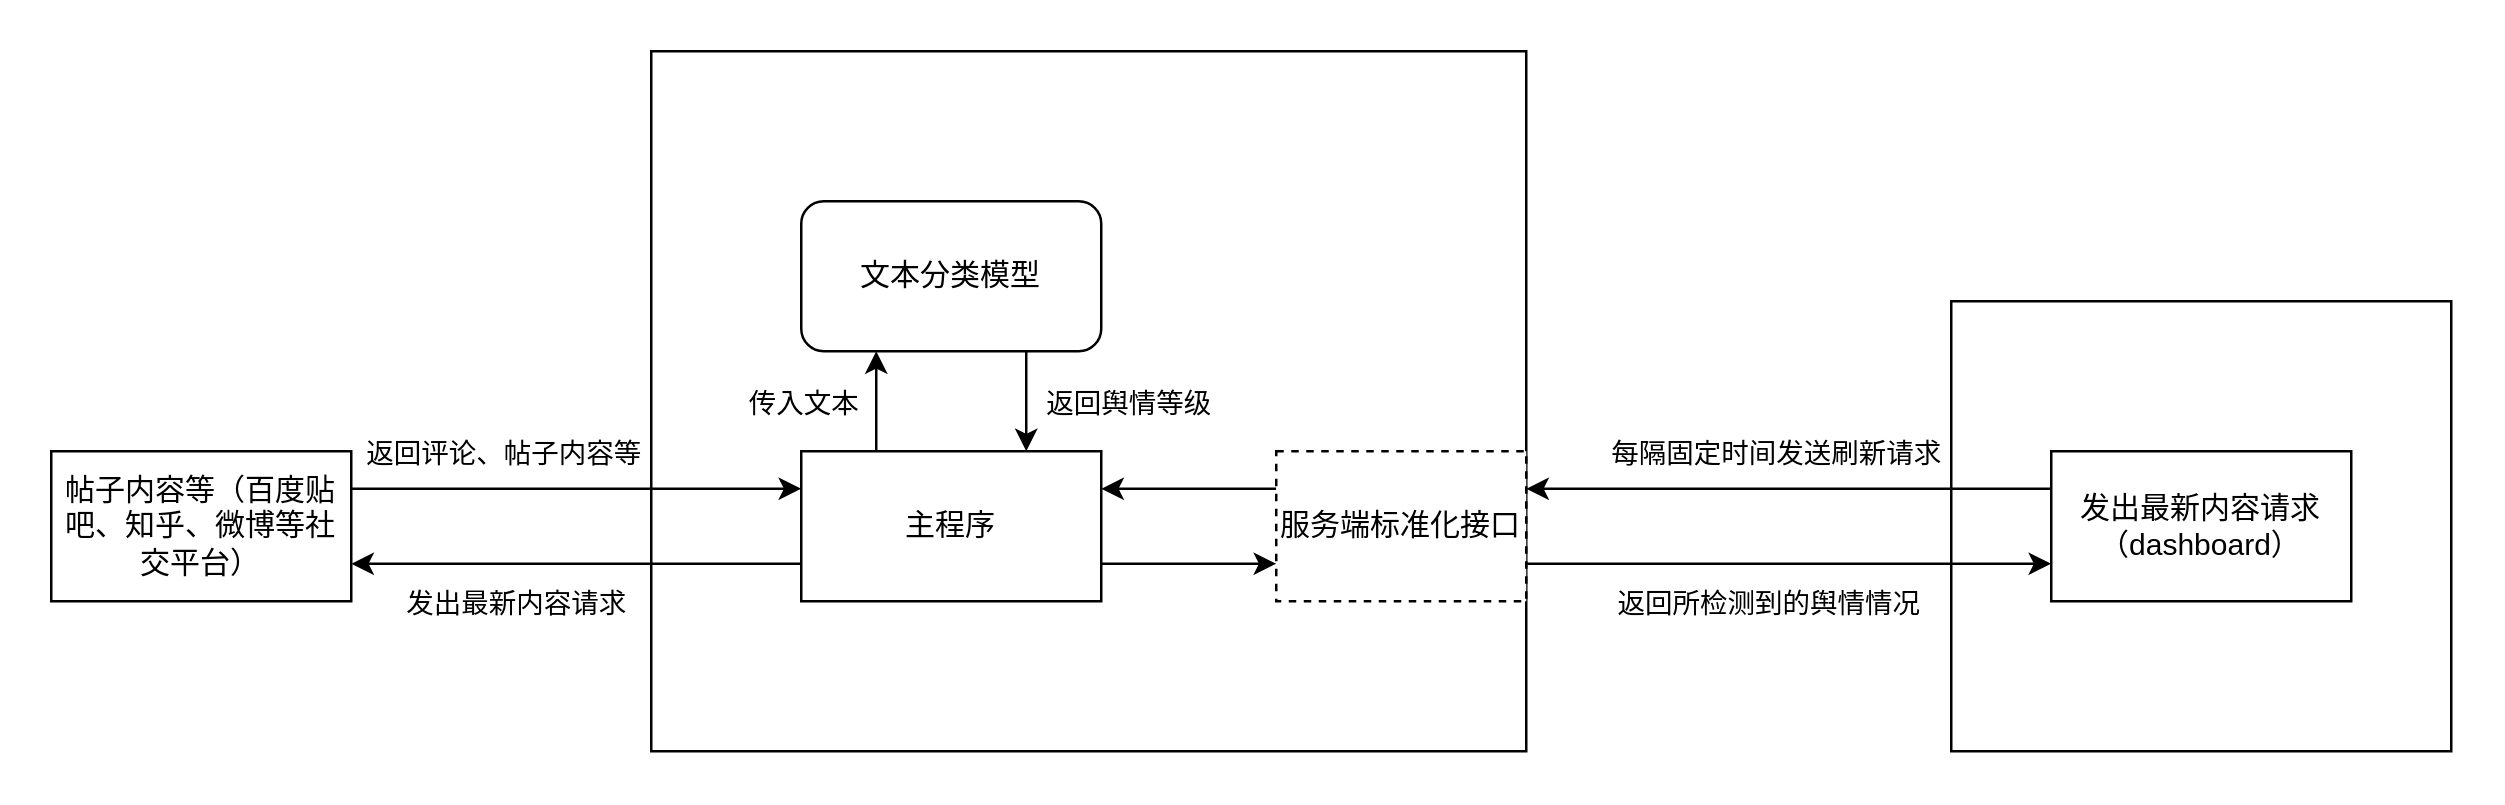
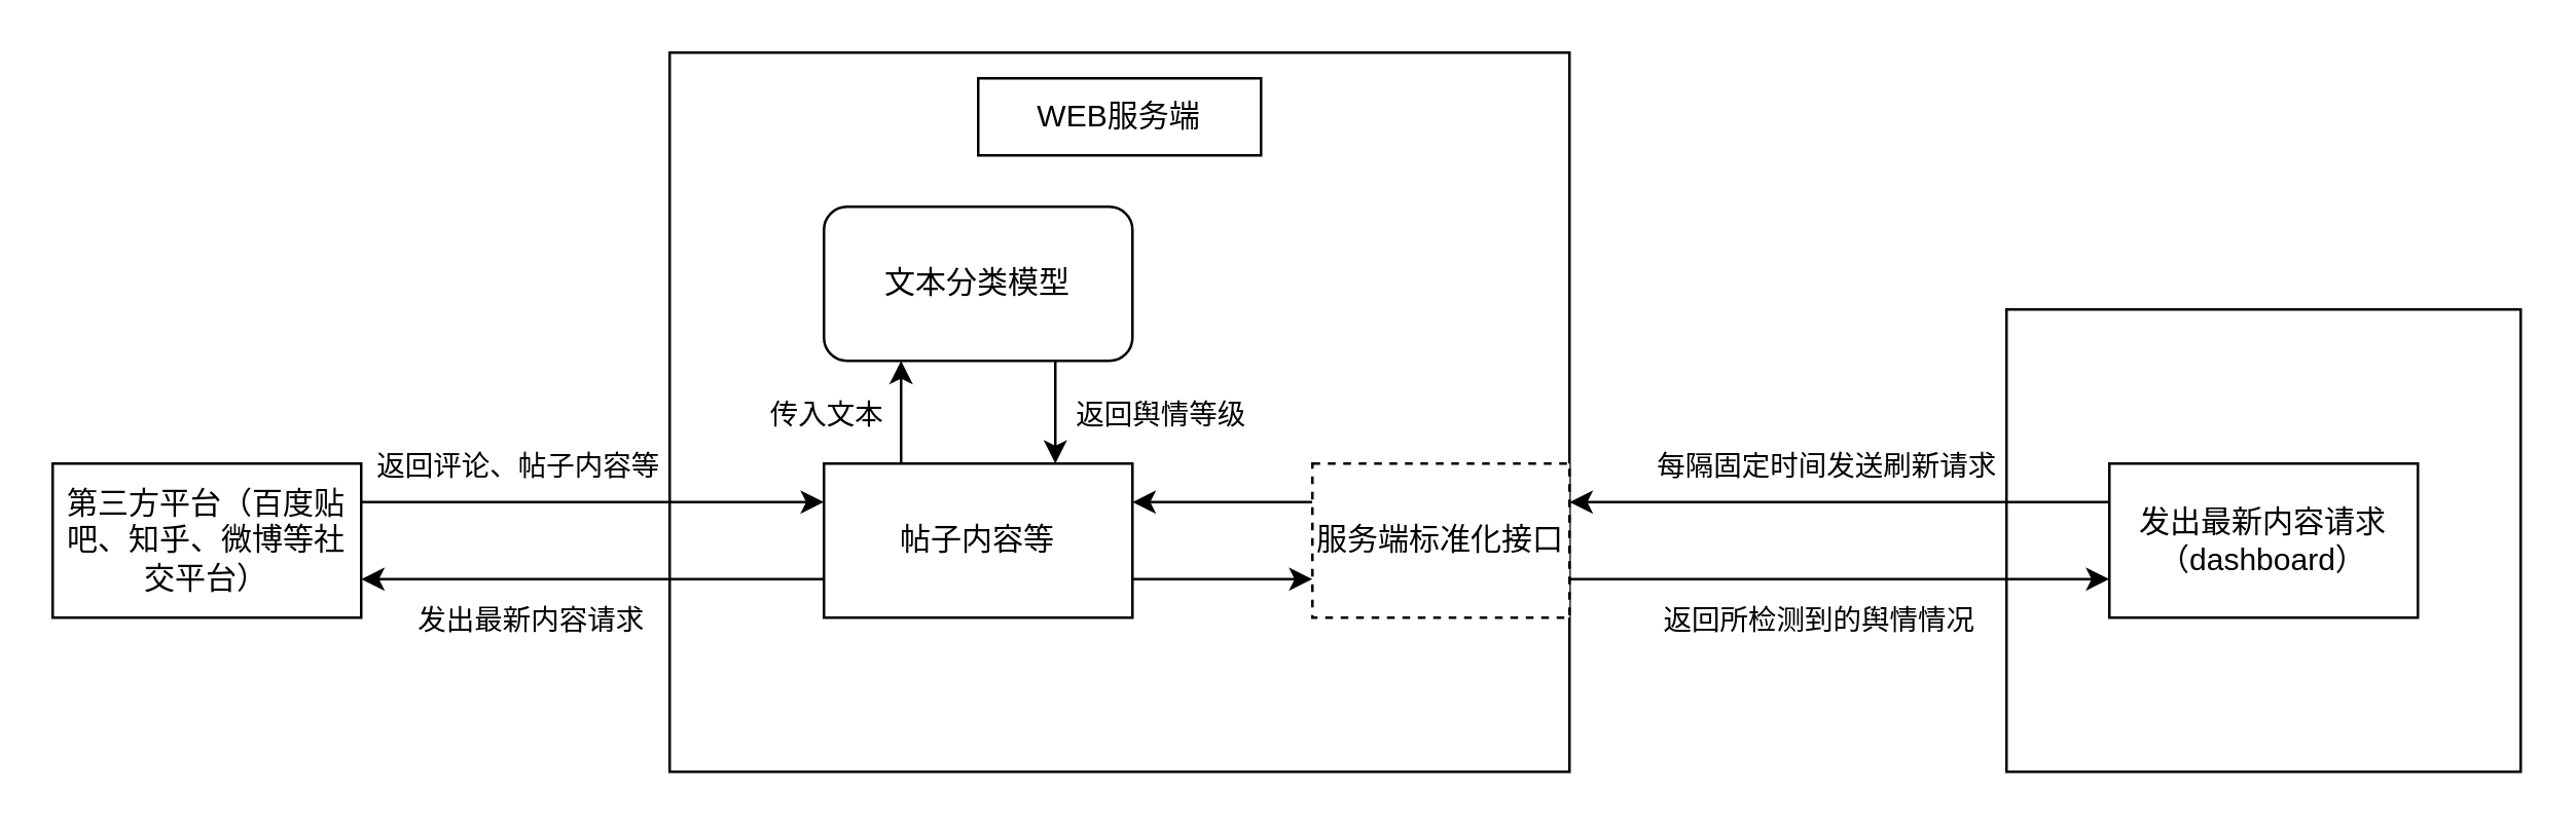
+ <mxCell id="4" value="WEB服务端" style="rounded=0;whiteSpace=wrap;html=1;" vertex="1" parent="1"><mxGeometry x="380" y="30" width="110" height="30" as="geometry" /></mxCell>
- <mxCell id="14" value="帖子内容等（百度贴吧、知乎、微博等社交平台）" style="rounded=0;whiteSpace=wrap;html=1;" vertex="1" parent="1"><mxGeometry x="20" y="180" width="120" height="60" as="geometry" /></mxCell>
+ <mxCell id="14" value="第三方平台（百度贴吧、知乎、微博等社交平台）" style="rounded=0;whiteSpace=wrap;html=1;" vertex="1" parent="1"><mxGeometry x="20" y="180" width="120" height="60" as="geometry" /></mxCell>
- <mxCell id="20" value="主程序" style="rounded=0;whiteSpace=wrap;html=1;" vertex="1" parent="1"><mxGeometry x="320" y="180" width="120" height="60" as="geometry" /></mxCell>
+ <mxCell id="20" value="帖子内容等" style="rounded=0;whiteSpace=wrap;html=1;" vertex="1" parent="1"><mxGeometry x="320" y="180" width="120" height="60" as="geometry" /></mxCell>
